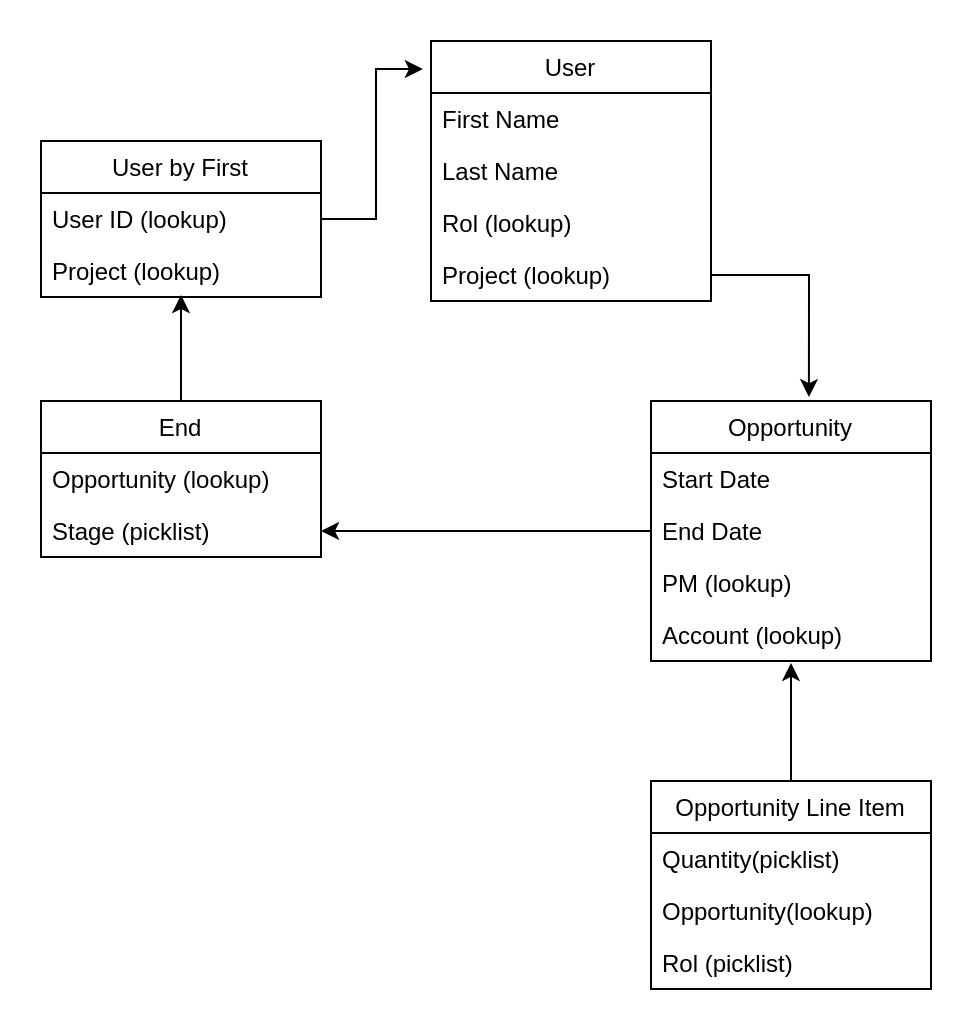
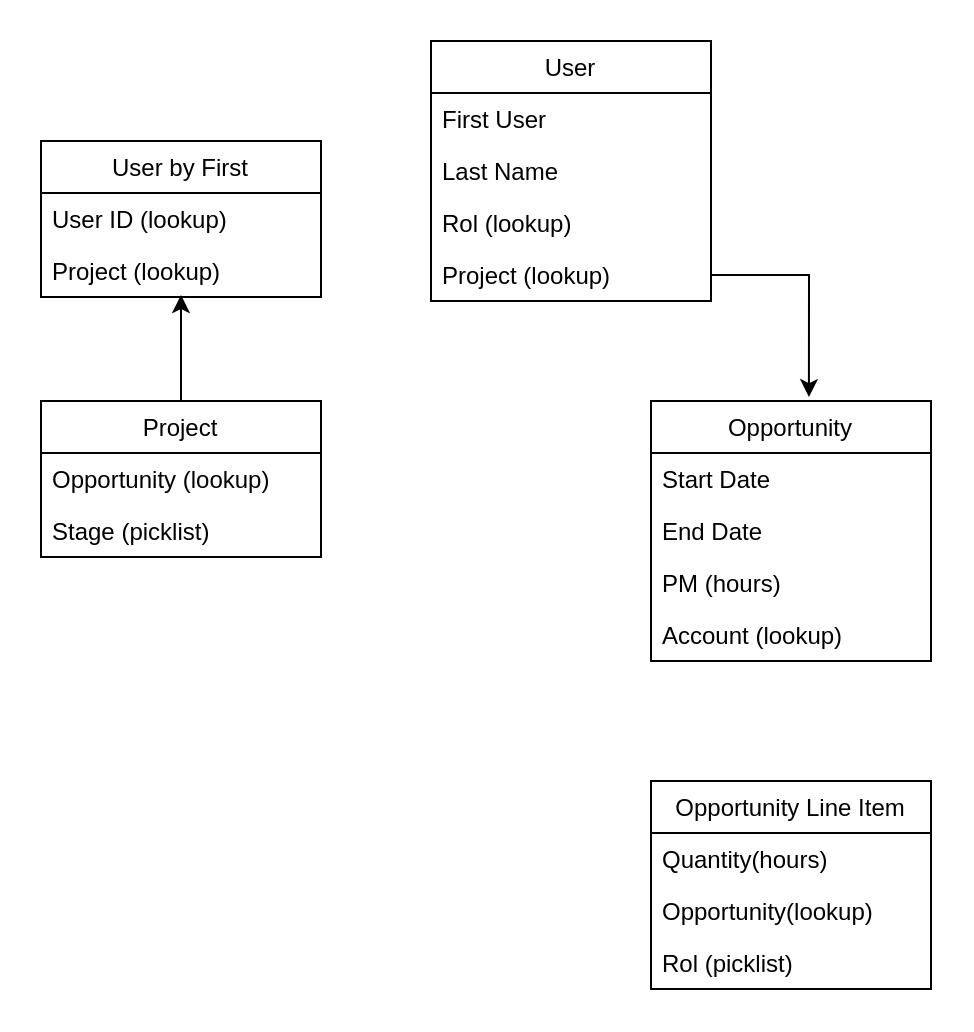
- <mxCell id="7" value="First Name" style="text;strokeColor=none;fillColor=none;align=left;verticalAlign=top;spacingLeft=4;spacingRight=4;overflow=hidden;rotatable=0;points=[[0,0.5],[1,0.5]];portConstraint=eastwest;" parent="6" vertex="1"><mxGeometry y="26" width="140" height="26" as="geometry" /></mxCell>
+ <mxCell id="7" value="First User" style="text;strokeColor=none;fillColor=none;align=left;verticalAlign=top;spacingLeft=4;spacingRight=4;overflow=hidden;rotatable=0;points=[[0,0.5],[1,0.5]];portConstraint=eastwest;" parent="6" vertex="1"><mxGeometry y="26" width="140" height="26" as="geometry" /></mxCell>
- <mxCell id="26" style="edgeStyle=orthogonalEdgeStyle;rounded=0;orthogonalLoop=1;jettySize=auto;html=1;exitX=1;exitY=0.5;exitDx=0;exitDy=0;entryX=-0.029;entryY=0.108;entryDx=0;entryDy=0;entryPerimeter=0;" edge="1" parent="1" source="24" target="6"><mxGeometry relative="1" as="geometry" /></mxCell>
- <mxCell id="3" value="End" style="swimlane;fontStyle=0;childLayout=stackLayout;horizontal=1;startSize=26;horizontalStack=0;resizeParent=1;resizeParentMax=0;resizeLast=0;collapsible=1;marginBottom=0;" parent="1" vertex="1"><mxGeometry x="20" y="200" width="140" height="78" as="geometry" /></mxCell>
+ <mxCell id="3" value="Project" style="swimlane;fontStyle=0;childLayout=stackLayout;horizontal=1;startSize=26;horizontalStack=0;resizeParent=1;resizeParentMax=0;resizeLast=0;collapsible=1;marginBottom=0;" parent="1" vertex="1"><mxGeometry x="20" y="200" width="140" height="78" as="geometry" /></mxCell>
- <mxCell id="21" style="edgeStyle=orthogonalEdgeStyle;rounded=0;orthogonalLoop=1;jettySize=auto;html=1;exitX=0;exitY=0.5;exitDx=0;exitDy=0;entryX=1;entryY=0.5;entryDx=0;entryDy=0;" parent="1" source="13" edge="1" target="5"><mxGeometry relative="1" as="geometry"><mxPoint x="225" y="265" as="targetPoint" /></mxGeometry></mxCell>
- <mxCell id="14" value="PM (lookup)" style="text;strokeColor=none;fillColor=none;align=left;verticalAlign=top;spacingLeft=4;spacingRight=4;overflow=hidden;rotatable=0;points=[[0,0.5],[1,0.5]];portConstraint=eastwest;" parent="11" vertex="1"><mxGeometry y="78" width="140" height="26" as="geometry" /></mxCell>
+ <mxCell id="14" value="PM (hours)" style="text;strokeColor=none;fillColor=none;align=left;verticalAlign=top;spacingLeft=4;spacingRight=4;overflow=hidden;rotatable=0;points=[[0,0.5],[1,0.5]];portConstraint=eastwest;" parent="11" vertex="1"><mxGeometry y="78" width="140" height="26" as="geometry" /></mxCell>
- <mxCell id="16" style="edgeStyle=orthogonalEdgeStyle;rounded=0;orthogonalLoop=1;jettySize=auto;html=1;exitX=0.5;exitY=0;exitDx=0;exitDy=0;entryX=0.5;entryY=1.038;entryDx=0;entryDy=0;entryPerimeter=0;" parent="1" source="17" target="15" edge="1"><mxGeometry relative="1" as="geometry" /></mxCell>
- <mxCell id="18" value="Quantity(picklist)" style="text;strokeColor=none;fillColor=none;align=left;verticalAlign=top;spacingLeft=4;spacingRight=4;overflow=hidden;rotatable=0;points=[[0,0.5],[1,0.5]];portConstraint=eastwest;" parent="17" vertex="1"><mxGeometry y="26" width="140" height="26" as="geometry" /></mxCell>
+ <mxCell id="18" value="Quantity(hours)" style="text;strokeColor=none;fillColor=none;align=left;verticalAlign=top;spacingLeft=4;spacingRight=4;overflow=hidden;rotatable=0;points=[[0,0.5],[1,0.5]];portConstraint=eastwest;" parent="17" vertex="1"><mxGeometry y="26" width="140" height="26" as="geometry" /></mxCell>
